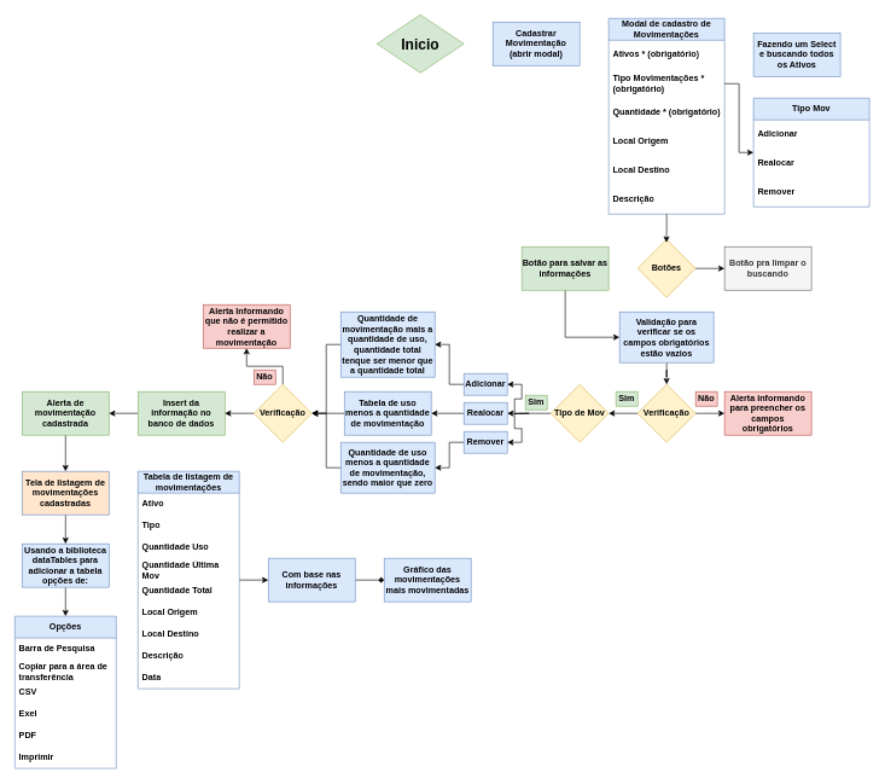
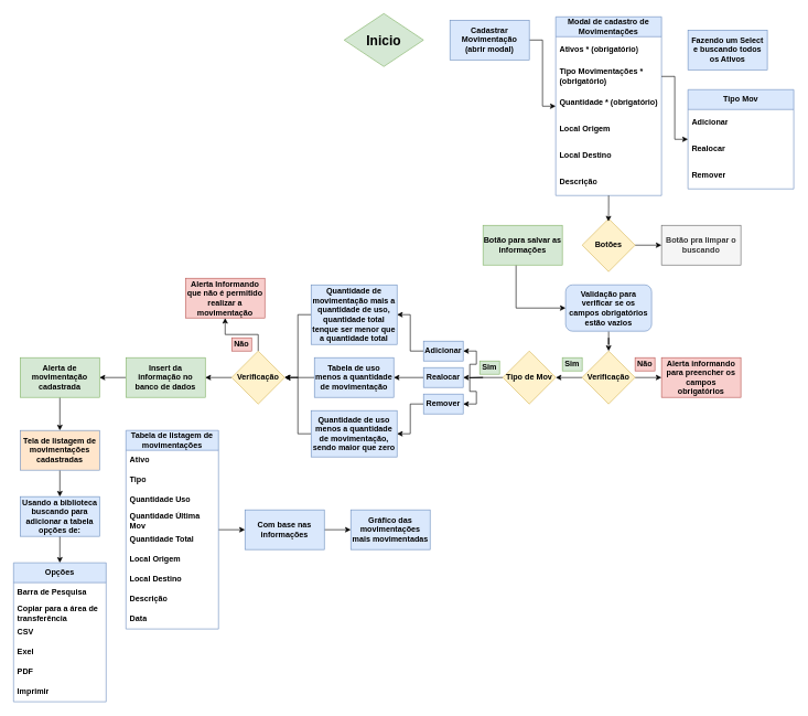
+ <mxCell id="3" style="edgeStyle=orthogonalEdgeStyle;rounded=0;orthogonalLoop=1;jettySize=auto;html=1;" edge="1" parent="1" source="4" target="5"><mxGeometry relative="1" as="geometry" /></mxCell>
- <mxCell id="15" value="Botão para salvar as informações" style="whiteSpace=wrap;html=1;fillColor=#d5e8d4;strokeColor=#82b366;fontStyle=1;startSize=30;" vertex="1" parent="1"><mxGeometry x="720" y="340" width="120" height="60" as="geometry" /></mxCell>
+ <mxCell id="15" value="Botão para salvar as informações" style="whiteSpace=wrap;html=1;fillColor=#d5e8d4;strokeColor=#82b366;fontStyle=1;startSize=30;" vertex="1" parent="1"><mxGeometry x="730" y="340" width="120" height="60" as="geometry" /></mxCell>
- <mxCell id="19" value="Validação para verificar se os campos obrigatórios estão vazios" style="whiteSpace=wrap;html=1;fillColor=#dae8fc;strokeColor=#6c8ebf;fontStyle=1;startSize=30;" vertex="1" parent="1"><mxGeometry x="855" y="430" width="130" height="70" as="geometry" /></mxCell>
+ <mxCell id="19" value="Validação para verificar se os campos obrigatórios estão vazios" style="whiteSpace=wrap;html=1;fillColor=#dae8fc;strokeColor=#6c8ebf;fontStyle=1;startSize=30;rounded=1;" vertex="1" parent="1"><mxGeometry x="855" y="430" width="130" height="70" as="geometry" /></mxCell>
- <mxCell id="76" value="Quantidade de uso menos a quantidade de movimentação, sendo maior que zero" style="whiteSpace=wrap;html=1;fillColor=#dae8fc;strokeColor=#6c8ebf;fontStyle=1;startSize=30;" vertex="1" parent="1"><mxGeometry x="470" y="610" width="130" height="70" as="geometry" /></mxCell>
+ <mxCell id="76" value="Quantidade de uso menos a quantidade de movimentação, sendo maior que zero" style="whiteSpace=wrap;html=1;fillColor=#dae8fc;strokeColor=#6c8ebf;fontStyle=1;startSize=30;" vertex="1" parent="1"><mxGeometry x="470" y="620" width="130" height="70" as="geometry" /></mxCell>
- <mxCell id="39" value="Usando a biblioteca dataTables para adicionar a tabela opções de:" style="whiteSpace=wrap;html=1;fontStyle=1;fillColor=#dae8fc;strokeColor=#6c8ebf;" vertex="1" parent="1"><mxGeometry x="30" y="750" width="120" height="60" as="geometry" /></mxCell>
+ <mxCell id="39" value="Usando a biblioteca buscando para adicionar a tabela opções de:" style="whiteSpace=wrap;html=1;fontStyle=1;fillColor=#dae8fc;strokeColor=#6c8ebf;" vertex="1" parent="1"><mxGeometry x="30" y="750" width="120" height="60" as="geometry" /></mxCell>
- <mxCell id="59" style="edgeStyle=orthogonalEdgeStyle;rounded=0;orthogonalLoop=1;jettySize=auto;html=1;endArrow=diamond;" edge="1" parent="1" source="60" target="58"><mxGeometry relative="1" as="geometry" /></mxCell>
+ <mxCell id="59" style="edgeStyle=orthogonalEdgeStyle;rounded=0;orthogonalLoop=1;jettySize=auto;html=1;" edge="1" parent="1" source="60" target="58"><mxGeometry relative="1" as="geometry" /></mxCell>
